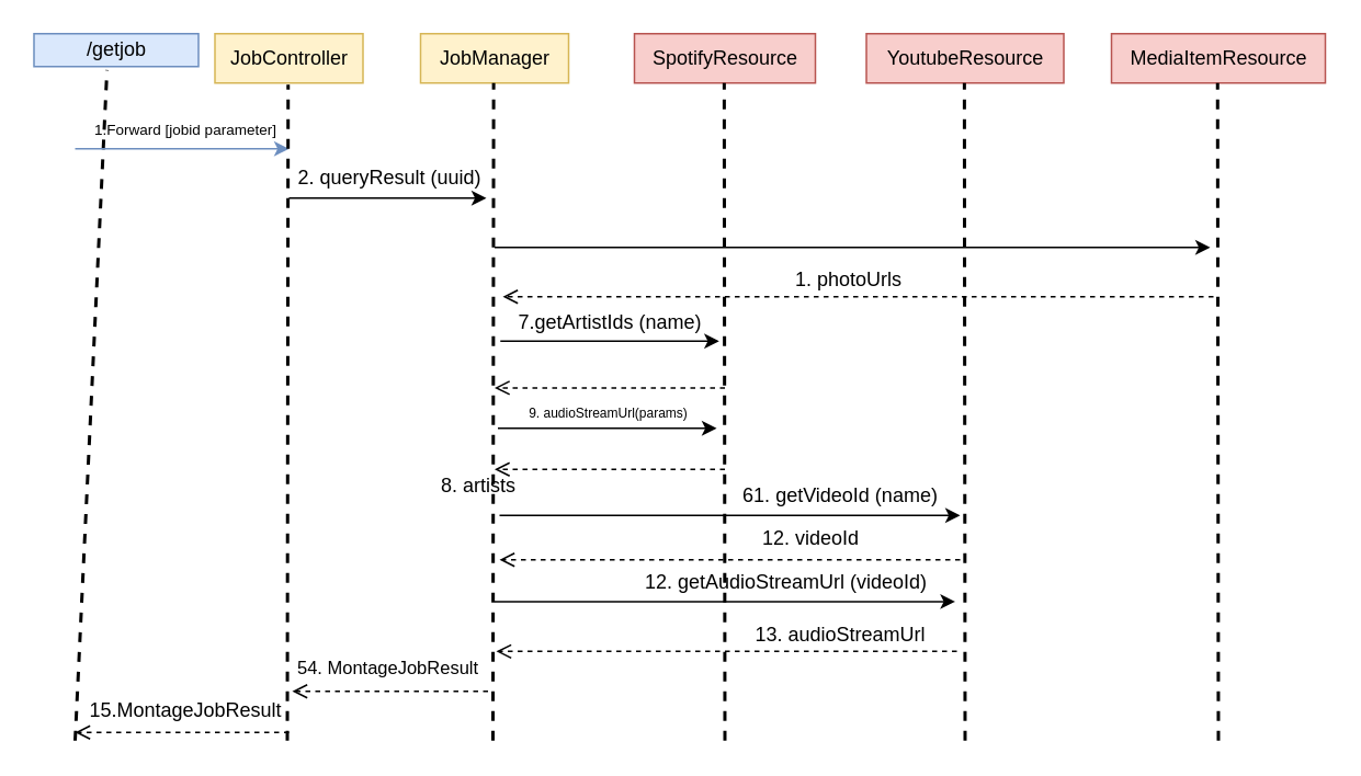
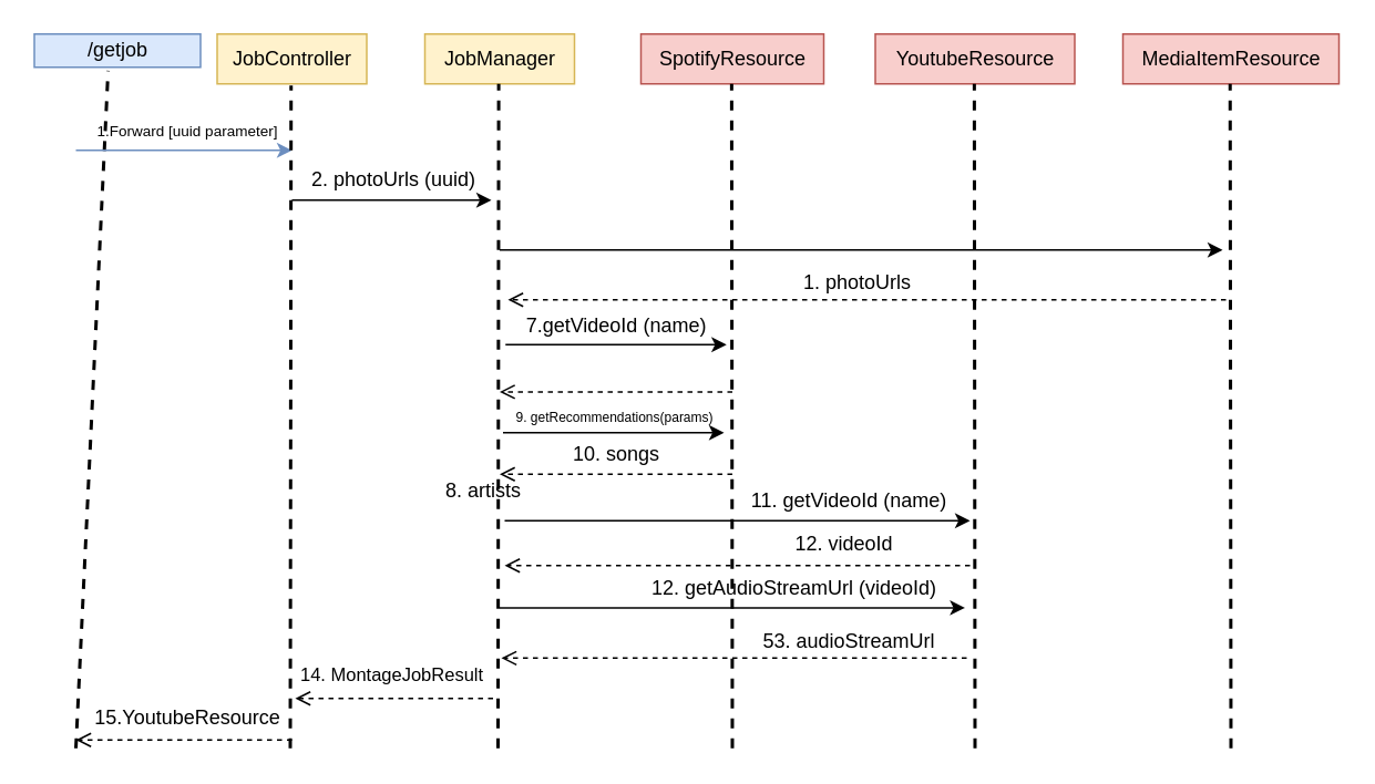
- <mxCell id="29" value="&lt;font style=&quot;font-size: 9px&quot;&gt;1.Forward [jobid parameter]&lt;/font&gt;" style="text;html=1;align=center;verticalAlign=middle;resizable=0;points=[];autosize=1;" vertex="1" parent="1"><mxGeometry x="47" y="68" width="130" height="20" as="geometry" /></mxCell>
+ <mxCell id="29" value="&lt;font style=&quot;font-size: 9px&quot;&gt;1.Forward [uuid parameter]&lt;/font&gt;" style="text;html=1;align=center;verticalAlign=middle;resizable=0;points=[];autosize=1;" vertex="1" parent="1"><mxGeometry x="47" y="68" width="130" height="20" as="geometry" /></mxCell>
- <mxCell id="30" value="2. queryResult (uuid)" style="text;html=1;align=center;verticalAlign=middle;resizable=0;points=[];autosize=1;" vertex="1" parent="1"><mxGeometry x="171" y="98" width="130" height="20" as="geometry" /></mxCell>
+ <mxCell id="30" value="2. photoUrls (uuid)" style="text;html=1;align=center;verticalAlign=middle;resizable=0;points=[];autosize=1;" vertex="1" parent="1"><mxGeometry x="171" y="98" width="130" height="20" as="geometry" /></mxCell>
- <mxCell id="35" value="7.getArtistIds (name)" style="text;html=1;align=center;verticalAlign=middle;resizable=0;points=[];autosize=1;" vertex="1" parent="1"><mxGeometry x="305" y="186" width="130" height="20" as="geometry" /></mxCell>
+ <mxCell id="35" value="7.getVideoId (name)" style="text;html=1;align=center;verticalAlign=middle;resizable=0;points=[];autosize=1;" vertex="1" parent="1"><mxGeometry x="305" y="186" width="130" height="20" as="geometry" /></mxCell>
- <mxCell id="25" value="&lt;font style=&quot;font-size: 8px&quot;&gt;9. audioStreamUrl(params)&lt;/font&gt;" style="text;html=1;align=center;verticalAlign=middle;resizable=0;points=[];autosize=1;" vertex="1" parent="1"><mxGeometry x="304" y="240" width="130" height="20" as="geometry" /></mxCell>
+ <mxCell id="25" value="&lt;font style=&quot;font-size: 8px&quot;&gt;9. getRecommendations(params)&lt;/font&gt;" style="text;html=1;align=center;verticalAlign=middle;resizable=0;points=[];autosize=1;" vertex="1" parent="1"><mxGeometry x="304" y="240" width="130" height="20" as="geometry" /></mxCell>
+ <mxCell id="26" value="10. songs" style="text;html=1;align=center;verticalAlign=middle;resizable=0;points=[];autosize=1;" vertex="1" parent="1"><mxGeometry x="335" y="263" width="70" height="20" as="geometry" /></mxCell>
- <mxCell id="27" value="61. getVideoId (name)" style="text;html=1;align=center;verticalAlign=middle;resizable=0;points=[];autosize=1;" vertex="1" parent="1"><mxGeometry x="445" y="291" width="130" height="20" as="geometry" /></mxCell>
+ <mxCell id="27" value="11. getVideoId (name)" style="text;html=1;align=center;verticalAlign=middle;resizable=0;points=[];autosize=1;" vertex="1" parent="1"><mxGeometry x="445" y="291" width="130" height="20" as="geometry" /></mxCell>
- <mxCell id="28" value="12. videoId" style="text;html=1;align=center;verticalAlign=middle;resizable=0;points=[];autosize=1;" vertex="1" parent="1"><mxGeometry x="457" y="317" width="70" height="20" as="geometry" /></mxCell>
+ <mxCell id="28" value="12. videoId" style="text;html=1;align=center;verticalAlign=middle;resizable=0;points=[];autosize=1;" vertex="1" parent="1"><mxGeometry x="472" y="317" width="70" height="20" as="geometry" /></mxCell>
- <mxCell id="40" value="13. audioStreamUrl" style="text;html=1;align=center;verticalAlign=middle;resizable=0;points=[];autosize=1;" vertex="1" parent="1"><mxGeometry x="450" y="376" width="120" height="20" as="geometry" /></mxCell>
+ <mxCell id="40" value="53. audioStreamUrl" style="text;html=1;align=center;verticalAlign=middle;resizable=0;points=[];autosize=1;" vertex="1" parent="1"><mxGeometry x="450" y="376" width="120" height="20" as="geometry" /></mxCell>
- <mxCell id="31" value="&lt;font style=&quot;font-size: 11px&quot;&gt;54. MontageJobResult&lt;/font&gt;" style="text;html=1;align=center;verticalAlign=middle;resizable=0;points=[];autosize=1;" vertex="1" parent="1"><mxGeometry x="170" y="396" width="130" height="20" as="geometry" /></mxCell>
+ <mxCell id="31" value="&lt;font style=&quot;font-size: 11px&quot;&gt;14. MontageJobResult&lt;/font&gt;" style="text;html=1;align=center;verticalAlign=middle;resizable=0;points=[];autosize=1;" vertex="1" parent="1"><mxGeometry x="170" y="396" width="130" height="20" as="geometry" /></mxCell>
- <mxCell id="32" value="15.MontageJobResult" style="text;html=1;align=center;verticalAlign=middle;resizable=0;points=[];autosize=1;" vertex="1" parent="1"><mxGeometry x="47" y="422" width="130" height="20" as="geometry" /></mxCell>
+ <mxCell id="32" value="15.YoutubeResource" style="text;html=1;align=center;verticalAlign=middle;resizable=0;points=[];autosize=1;" vertex="1" parent="1"><mxGeometry x="47" y="422" width="130" height="20" as="geometry" /></mxCell>
